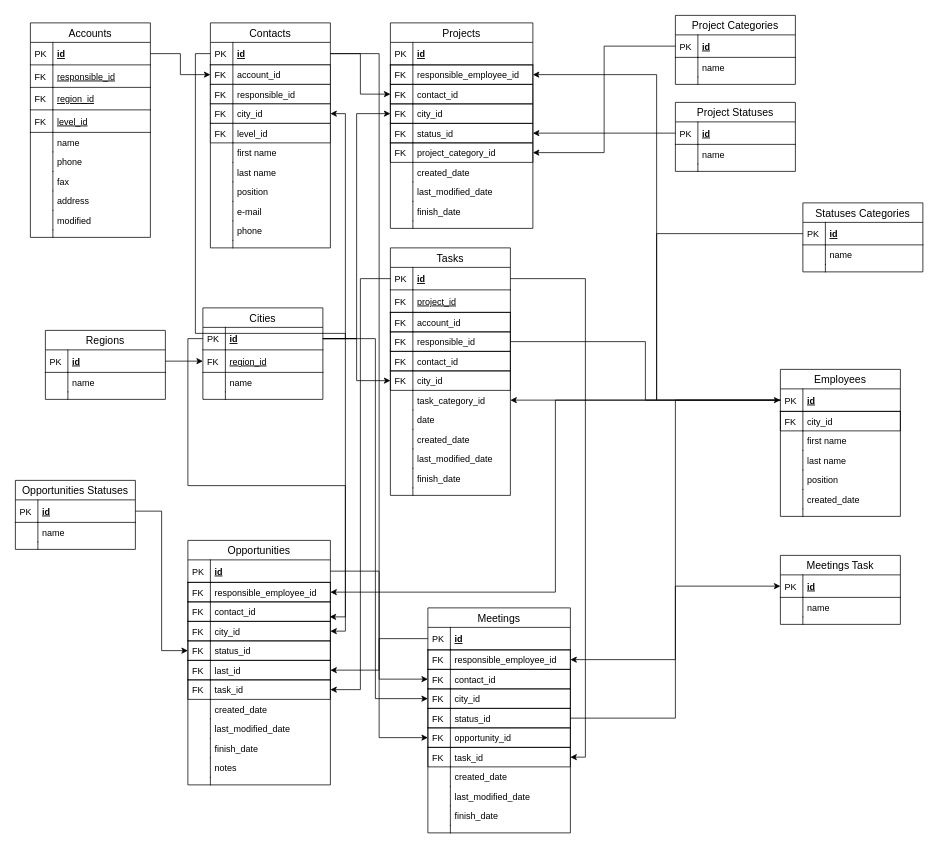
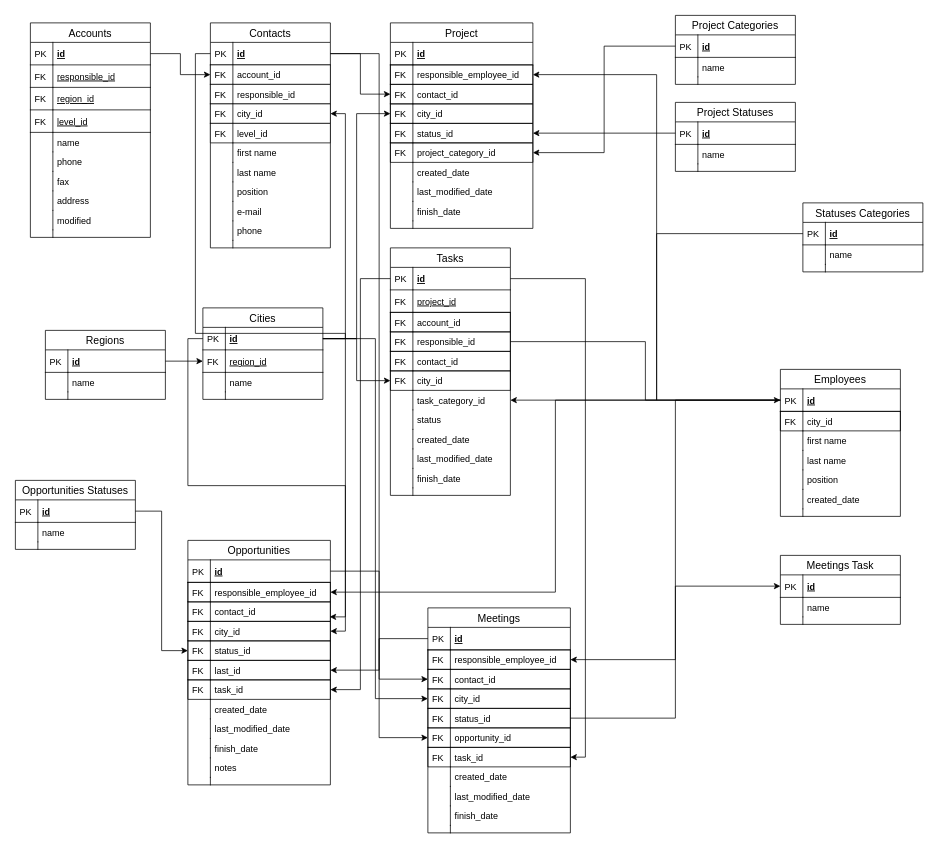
- <mxCell id="73" value="Projects" style="swimlane;fontStyle=0;childLayout=stackLayout;horizontal=1;startSize=26;horizontalStack=0;resizeParent=1;resizeParentMax=0;resizeLast=0;collapsible=1;marginBottom=0;align=center;fontSize=14;" parent="1" vertex="1"><mxGeometry x="520" y="30" width="190" height="274" as="geometry" /></mxCell>
+ <mxCell id="73" value="Project" style="swimlane;fontStyle=0;childLayout=stackLayout;horizontal=1;startSize=26;horizontalStack=0;resizeParent=1;resizeParentMax=0;resizeLast=0;collapsible=1;marginBottom=0;align=center;fontSize=14;" parent="1" vertex="1"><mxGeometry x="520" y="30" width="190" height="274" as="geometry" /></mxCell>
- <mxCell id="109" value="date" style="shape=partialRectangle;top=0;left=0;right=0;bottom=0;align=left;verticalAlign=top;fillColor=none;spacingLeft=34;spacingRight=4;overflow=hidden;rotatable=0;points=[[0,0.5],[1,0.5]];portConstraint=eastwest;dropTarget=0;fontSize=12;" parent="94" vertex="1"><mxGeometry y="216" width="160" height="26" as="geometry" /></mxCell>
+ <mxCell id="109" value="status" style="shape=partialRectangle;top=0;left=0;right=0;bottom=0;align=left;verticalAlign=top;fillColor=none;spacingLeft=34;spacingRight=4;overflow=hidden;rotatable=0;points=[[0,0.5],[1,0.5]];portConstraint=eastwest;dropTarget=0;fontSize=12;" parent="94" vertex="1"><mxGeometry y="216" width="160" height="26" as="geometry" /></mxCell>
